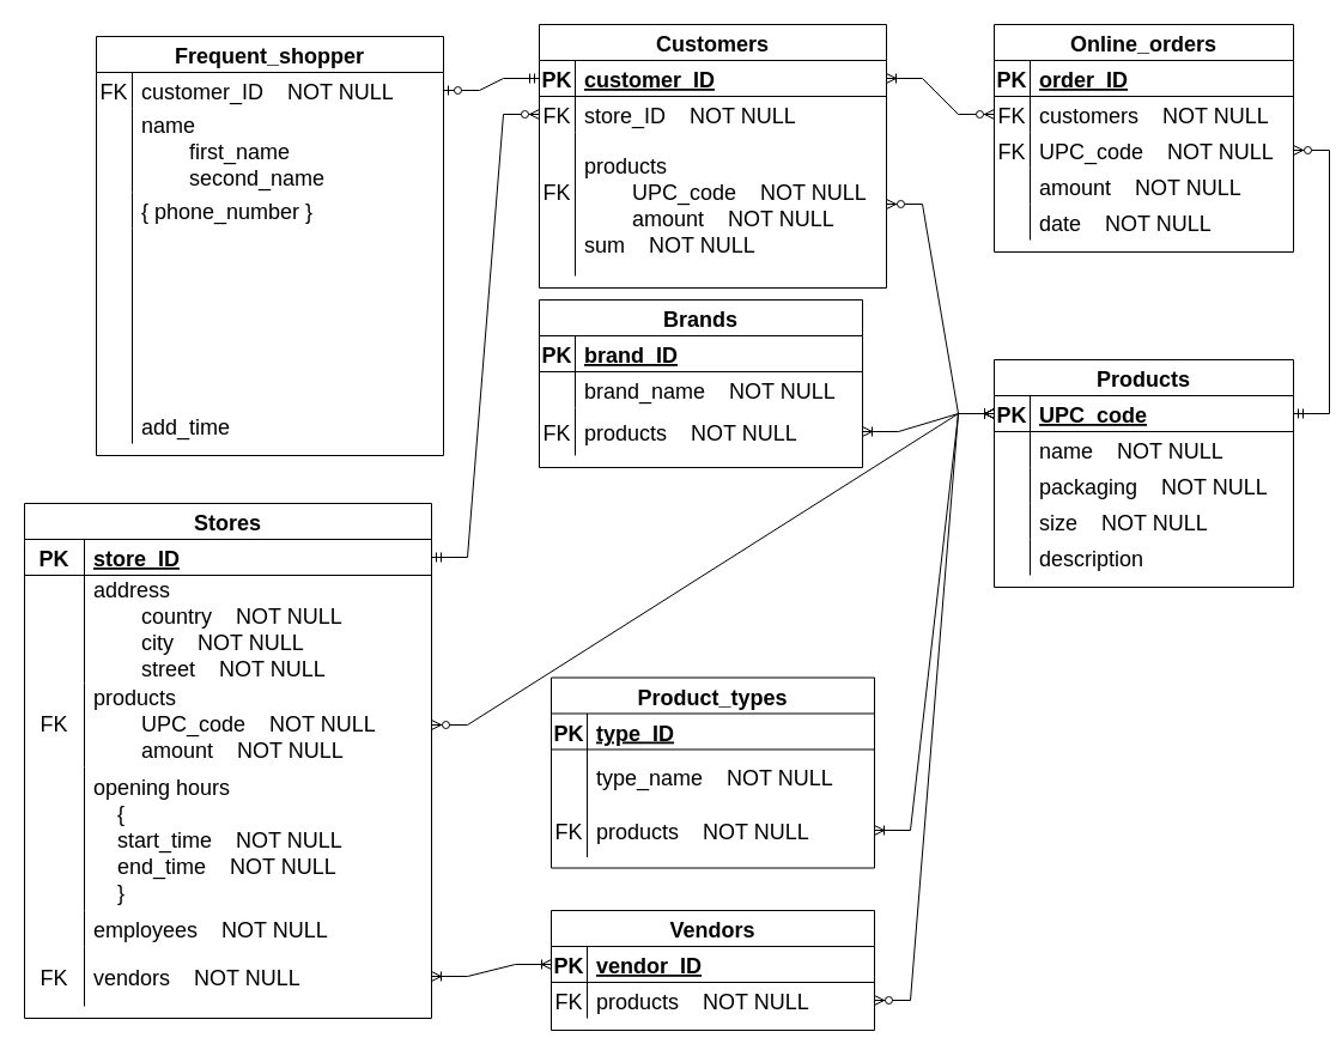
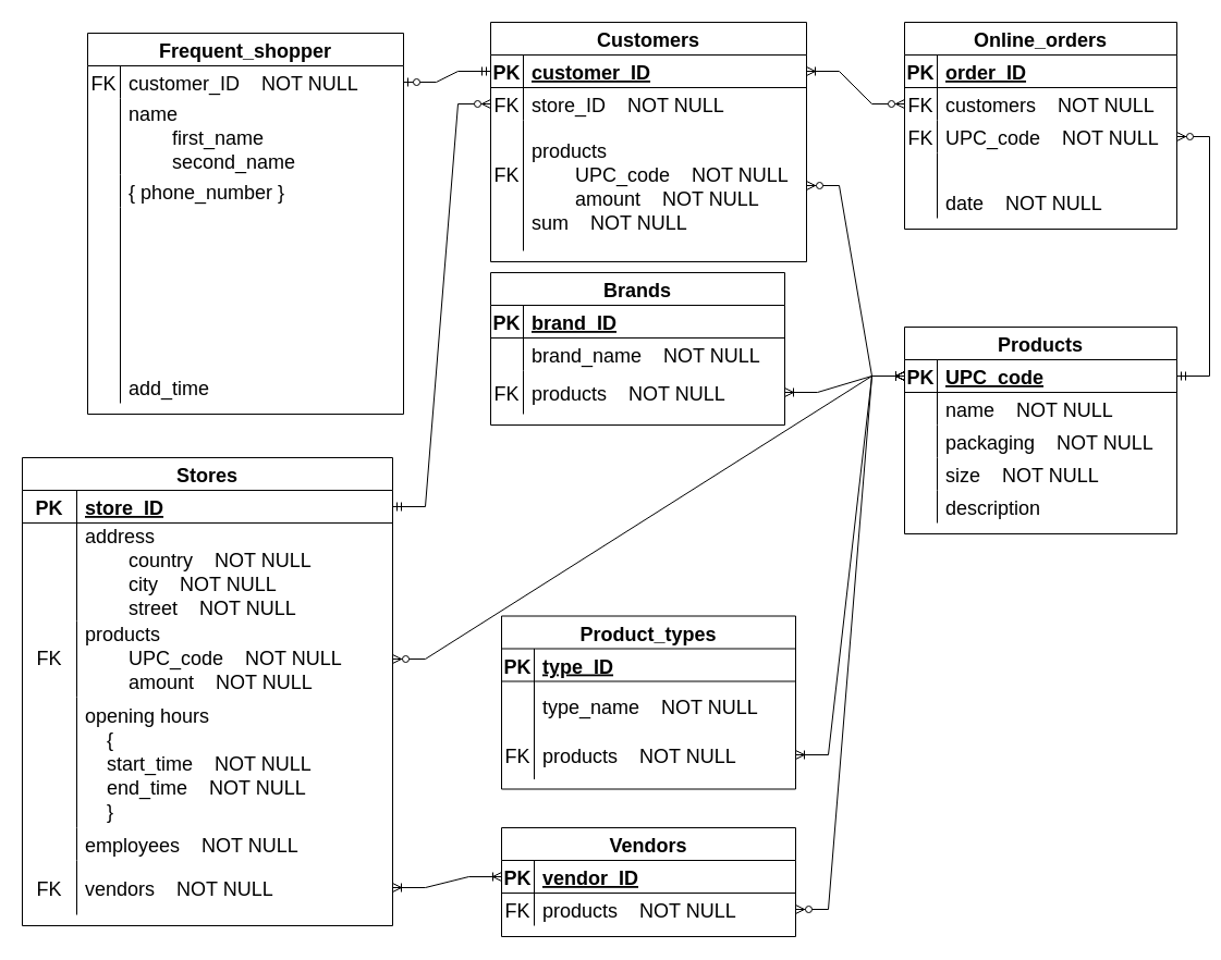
- <mxCell id="103" value="amount    NOT NULL" style="shape=partialRectangle;connectable=0;fillColor=none;top=0;left=0;bottom=0;right=0;align=left;spacingLeft=6;overflow=hidden;fontSize=18;" vertex="1" parent="101"><mxGeometry x="30" width="220" height="30" as="geometry"><mxRectangle width="220" height="30" as="alternateBounds" /></mxGeometry></mxCell>
